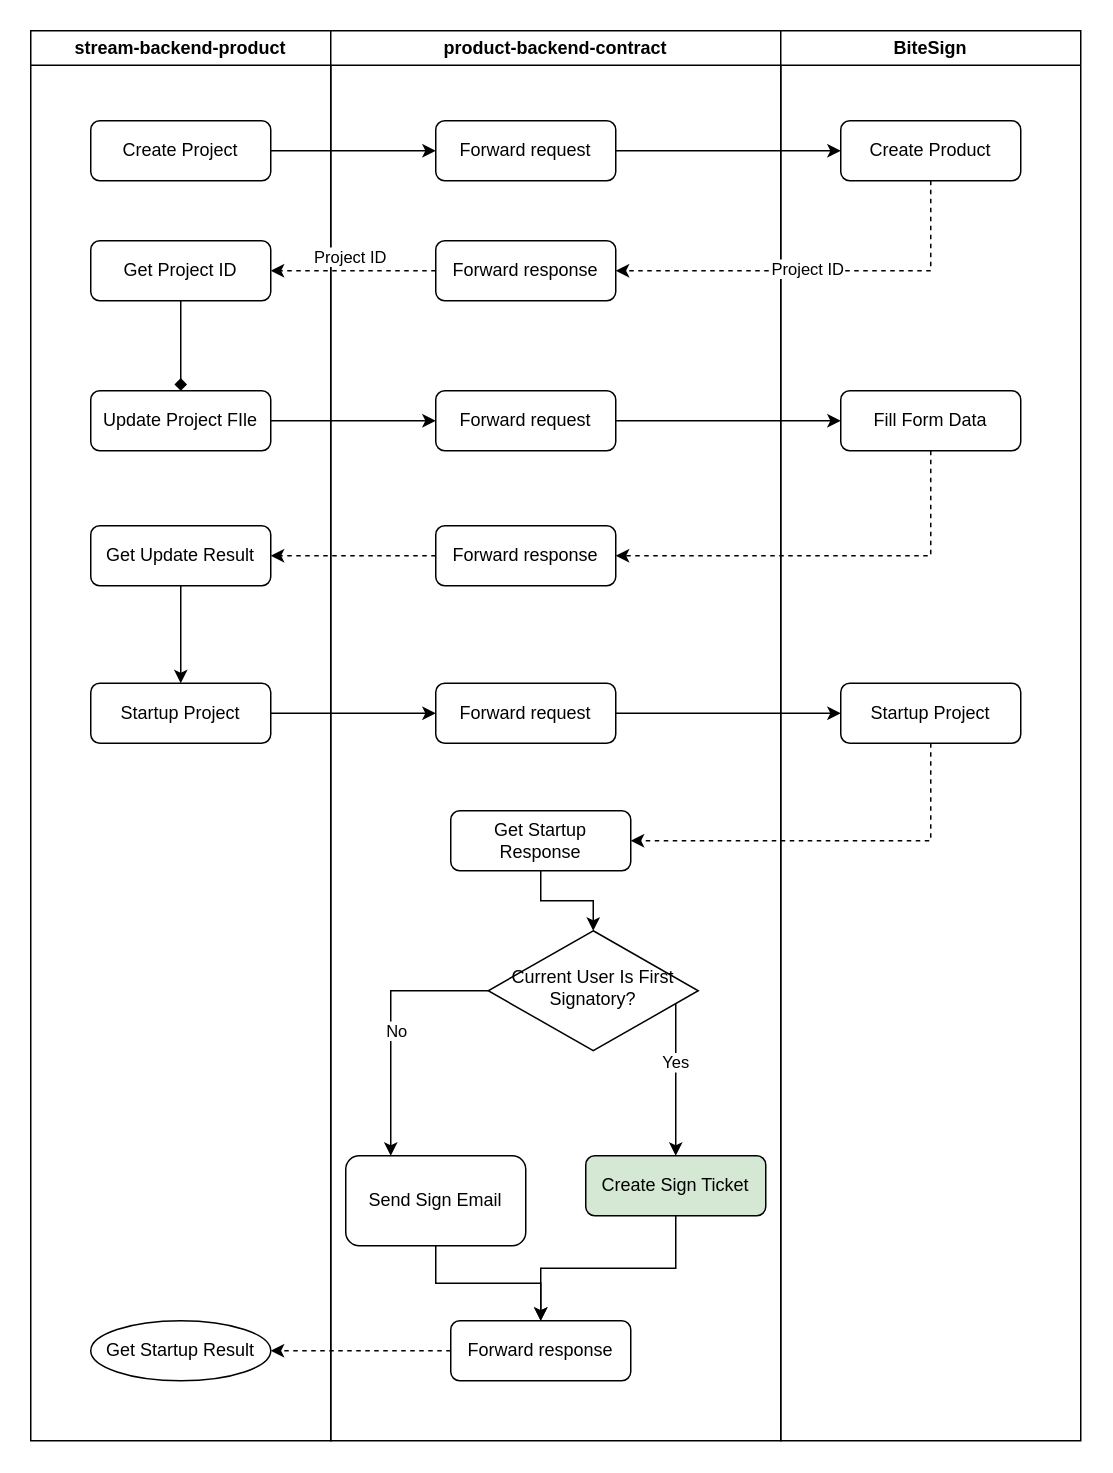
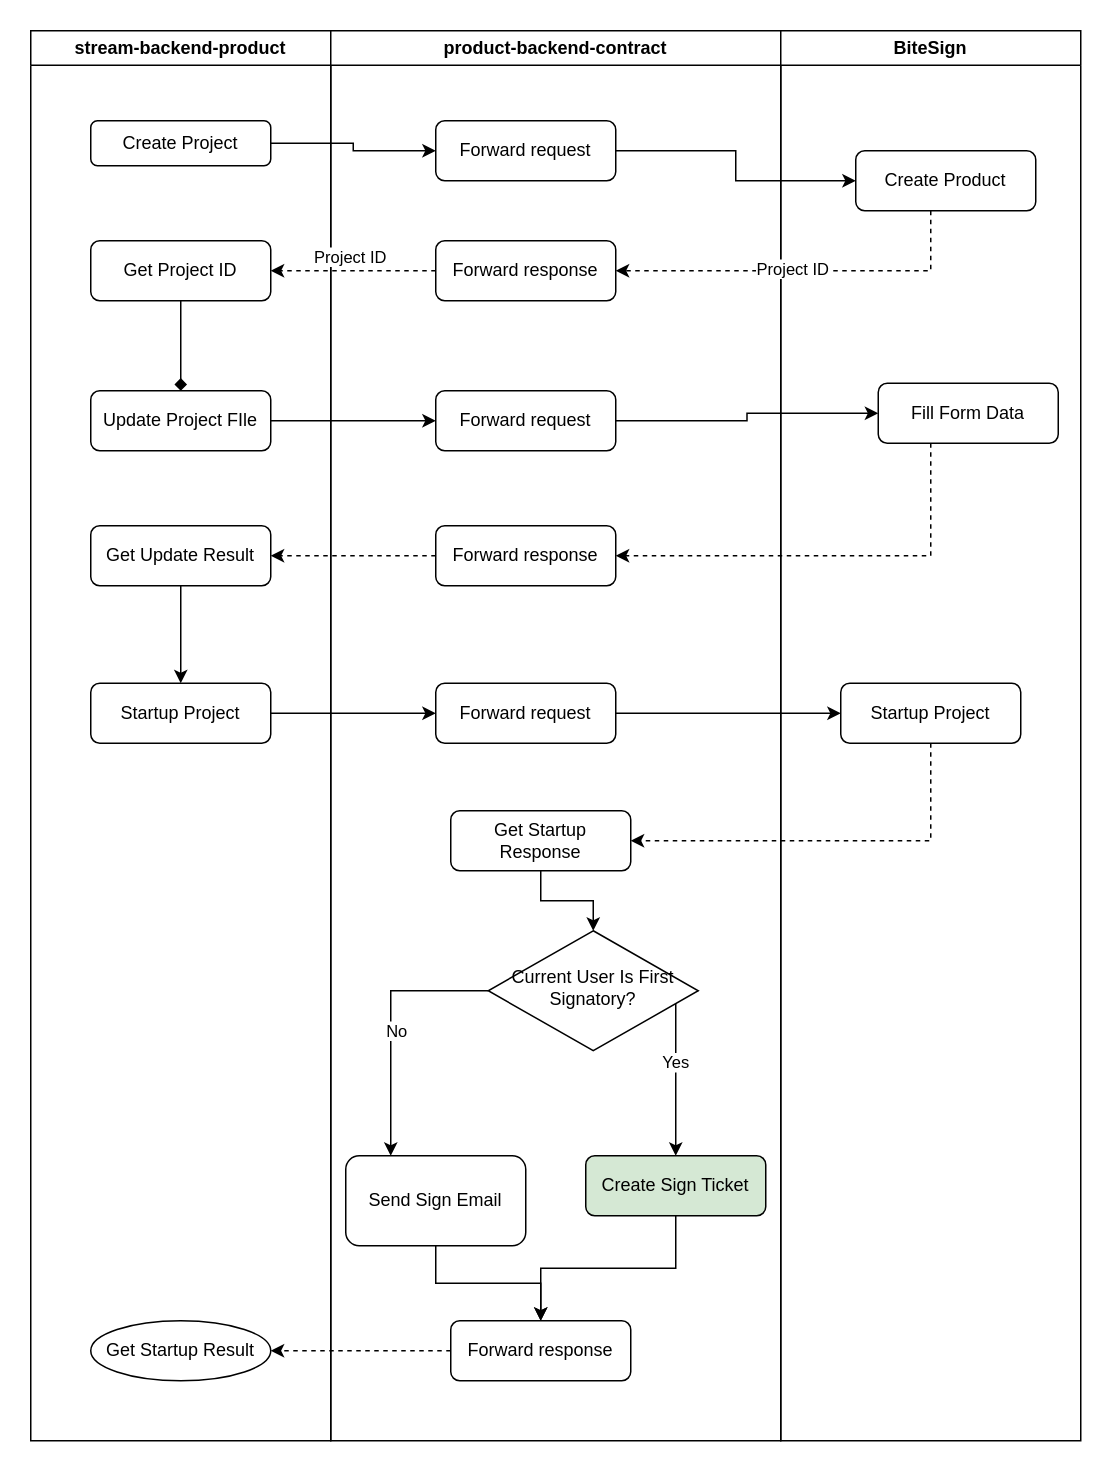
- <mxCell id="3" value="Create Project" style="rounded=1;whiteSpace=wrap;html=1;fontSize=12;glass=0;strokeWidth=1;shadow=0;" vertex="1" parent="2"><mxGeometry x="40" y="60" width="120" height="40" as="geometry" /></mxCell>
+ <mxCell id="3" value="Create Project" style="rounded=1;whiteSpace=wrap;html=1;fontSize=12;glass=0;strokeWidth=1;shadow=0;" vertex="1" parent="2"><mxGeometry x="40" y="60" width="120" height="30" as="geometry" /></mxCell>
- <mxCell id="29" value="Create Product" style="rounded=1;whiteSpace=wrap;html=1;fontSize=12;glass=0;strokeWidth=1;shadow=0;" vertex="1" parent="28"><mxGeometry x="40" y="60" width="120" height="40" as="geometry" /></mxCell>
+ <mxCell id="29" value="Create Product" style="rounded=1;whiteSpace=wrap;html=1;fontSize=12;glass=0;strokeWidth=1;shadow=0;" vertex="1" parent="28"><mxGeometry x="50" y="80" width="120" height="40" as="geometry" /></mxCell>
- <mxCell id="30" value="Fill Form Data" style="rounded=1;whiteSpace=wrap;html=1;fontSize=12;glass=0;strokeWidth=1;shadow=0;" vertex="1" parent="28"><mxGeometry x="40" y="240" width="120" height="40" as="geometry" /></mxCell>
+ <mxCell id="30" value="Fill Form Data" style="rounded=1;whiteSpace=wrap;html=1;fontSize=12;glass=0;strokeWidth=1;shadow=0;" vertex="1" parent="28"><mxGeometry x="65" y="235" width="120" height="40" as="geometry" /></mxCell>
